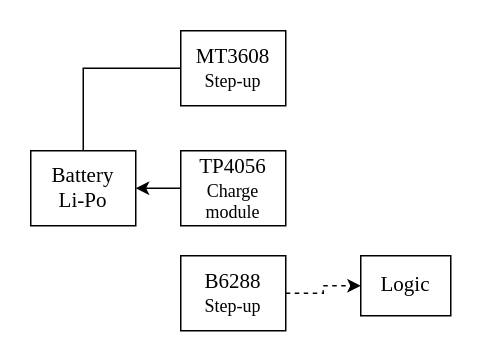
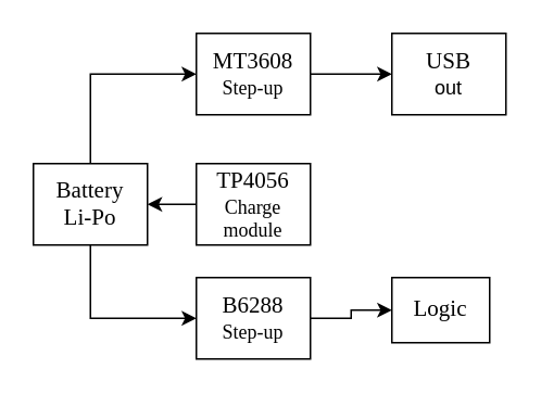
- <mxCell id="3" style="edgeStyle=orthogonalEdgeStyle;rounded=0;orthogonalLoop=1;jettySize=auto;html=1;entryX=0;entryY=0.5;entryDx=0;entryDy=0;startArrow=none;startFill=0;endArrow=none;endFill=1;" edge="1" parent="1" source="5" target="8"><mxGeometry relative="1" as="geometry"><Array as="points"><mxPoint x="55" y="45" /></Array></mxGeometry></mxCell>
+ <mxCell id="3" style="edgeStyle=orthogonalEdgeStyle;rounded=0;orthogonalLoop=1;jettySize=auto;html=1;entryX=0;entryY=0.5;entryDx=0;entryDy=0;startArrow=none;startFill=0;endArrow=classic;endFill=1;" edge="1" parent="1" source="5" target="8"><mxGeometry relative="1" as="geometry"><Array as="points"><mxPoint x="55" y="45" /></Array></mxGeometry></mxCell>
+ <mxCell id="7" style="edgeStyle=orthogonalEdgeStyle;rounded=0;orthogonalLoop=1;jettySize=auto;html=1;startArrow=none;startFill=0;endArrow=classic;endFill=1;entryX=0;entryY=0.5;entryDx=0;entryDy=0;" edge="1" parent="1" source="8" target="9"><mxGeometry relative="1" as="geometry"><mxPoint x="230" y="45" as="targetPoint" /></mxGeometry></mxCell>
+ <mxCell id="9" value="&lt;font face=&quot;Times New Roman&quot;&gt;&lt;span style=&quot;font-size: 14px&quot;&gt;USB&lt;br&gt;&lt;/span&gt;&lt;/font&gt;out" style="rounded=0;whiteSpace=wrap;html=1;fillColor=none;" vertex="1" parent="1"><mxGeometry x="240" y="20" width="70" height="50" as="geometry" /></mxCell>
+ <mxCell id="4" style="edgeStyle=orthogonalEdgeStyle;rounded=0;orthogonalLoop=1;jettySize=auto;html=1;startArrow=none;startFill=0;endArrow=classic;endFill=1;entryX=0;entryY=0.5;entryDx=0;entryDy=0;" edge="1" parent="1" source="5" target="11"><mxGeometry relative="1" as="geometry"><mxPoint x="55" y="200" as="targetPoint" /><Array as="points"><mxPoint x="55" y="195" /></Array></mxGeometry></mxCell>
- <mxCell id="10" style="edgeStyle=orthogonalEdgeStyle;rounded=0;orthogonalLoop=1;jettySize=auto;html=1;startArrow=none;startFill=0;endArrow=classic;endFill=1;entryX=0;entryY=0.5;entryDx=0;entryDy=0;dashed=1;" edge="1" parent="1" source="11" target="12"><mxGeometry relative="1" as="geometry"><mxPoint x="240" y="195" as="targetPoint" /></mxGeometry></mxCell>
+ <mxCell id="10" style="edgeStyle=orthogonalEdgeStyle;rounded=0;orthogonalLoop=1;jettySize=auto;html=1;startArrow=none;startFill=0;endArrow=classic;endFill=1;entryX=0;entryY=0.5;entryDx=0;entryDy=0;" edge="1" parent="1" source="11" target="12"><mxGeometry relative="1" as="geometry"><mxPoint x="240" y="195" as="targetPoint" /></mxGeometry></mxCell>
